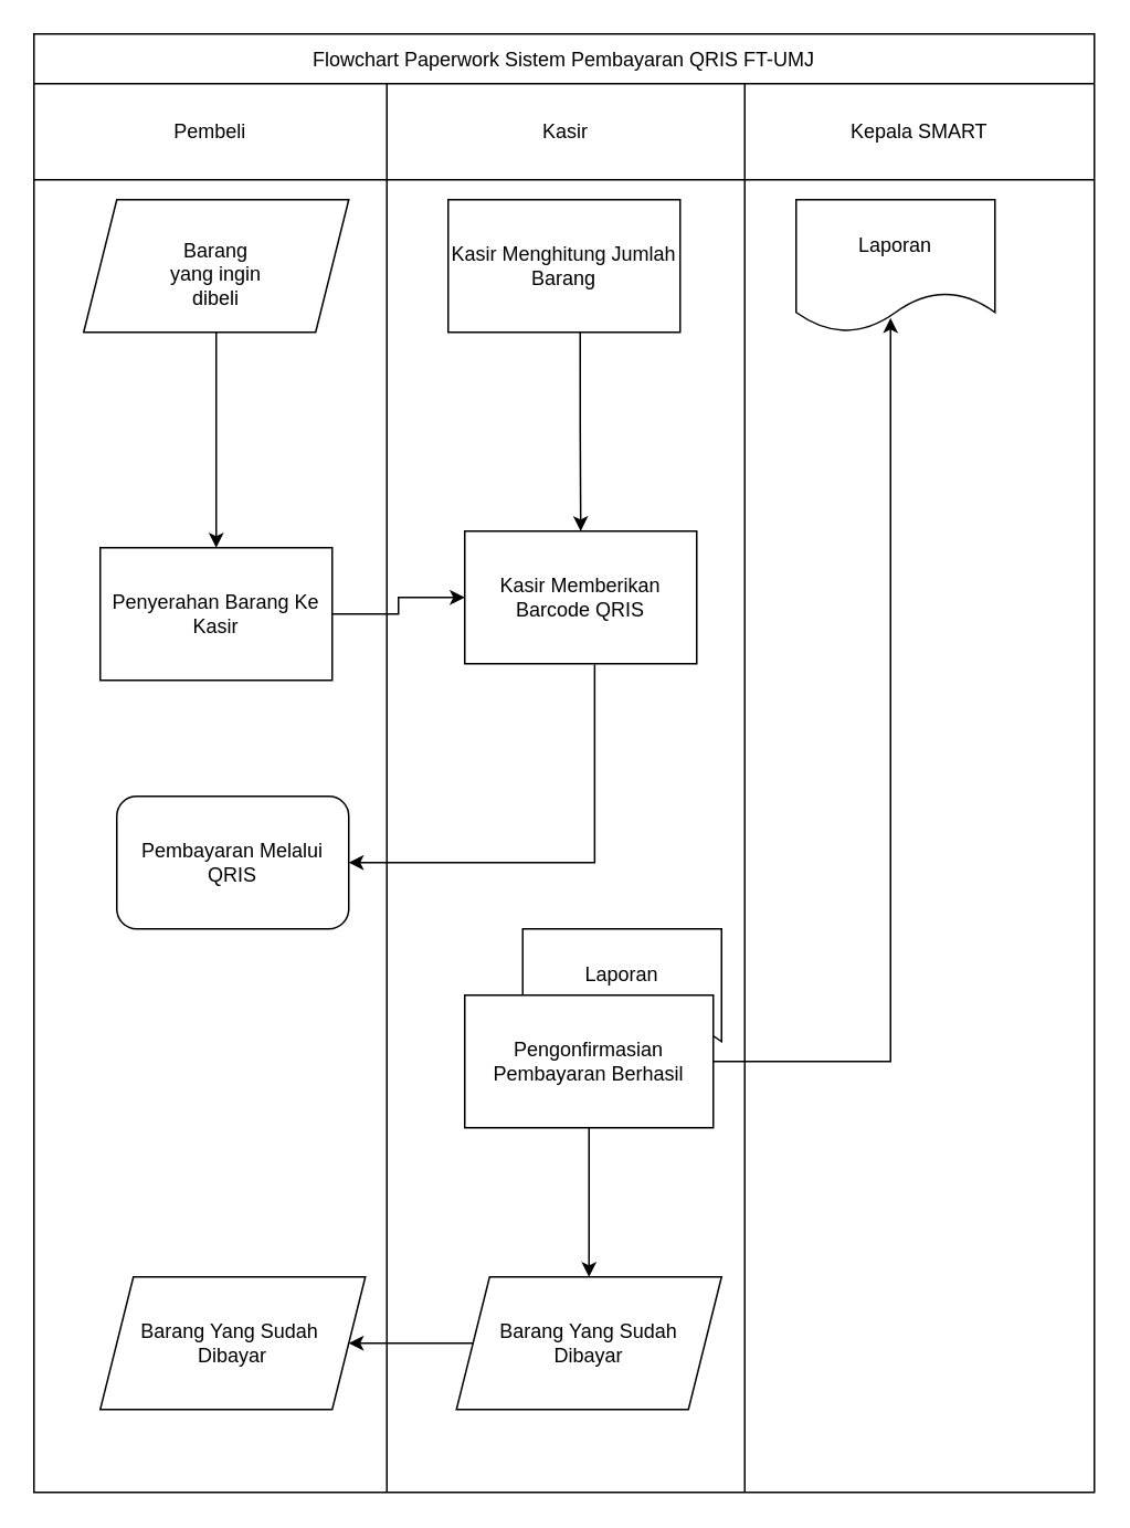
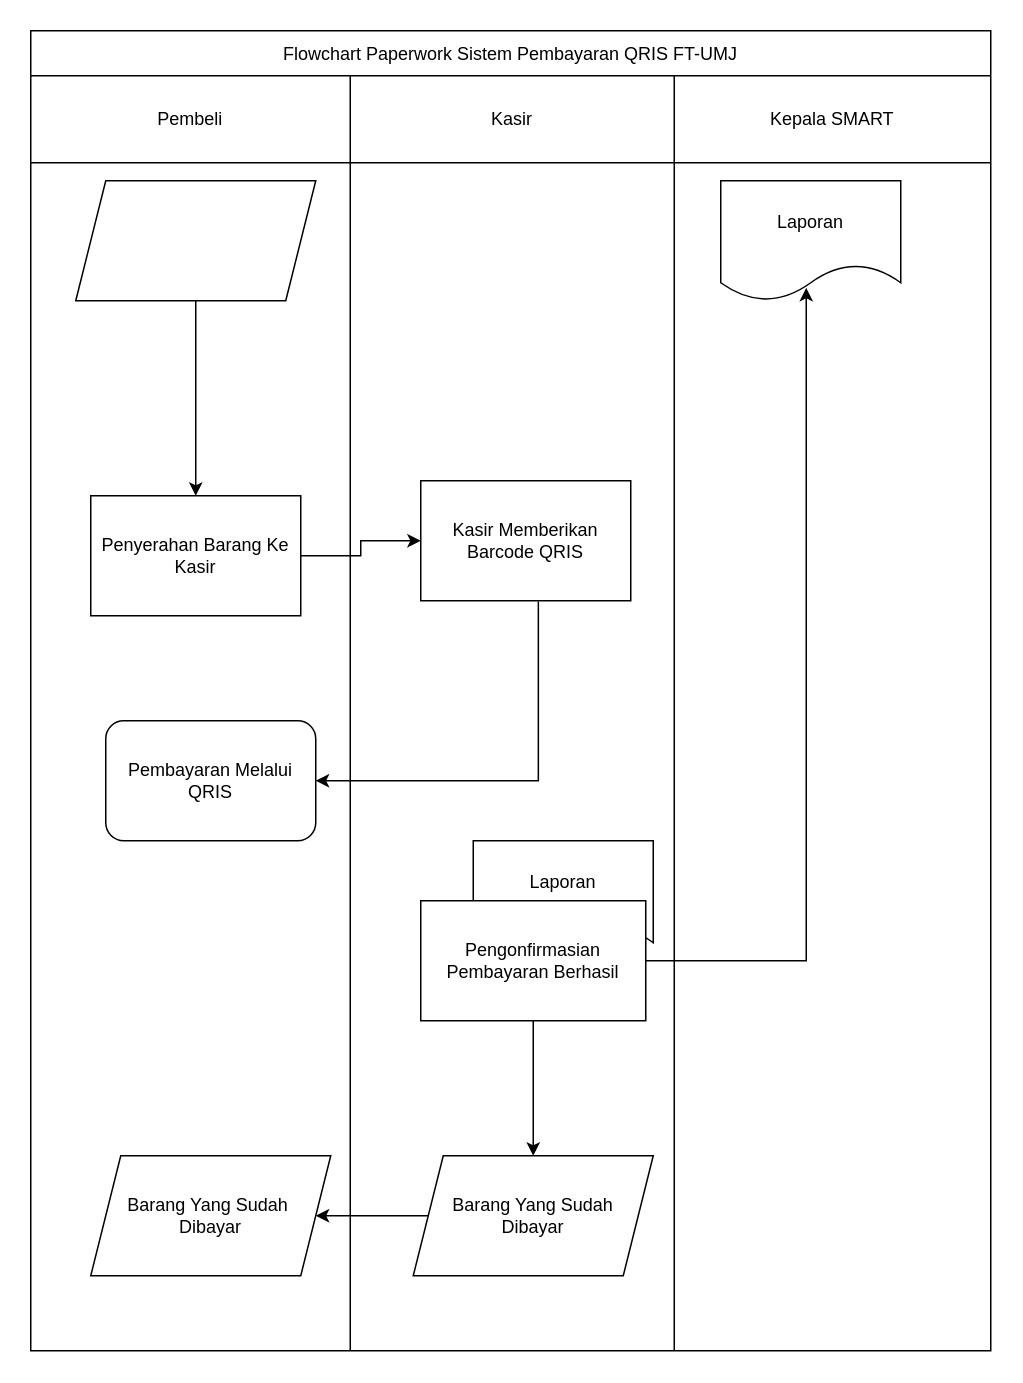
- <mxCell id="17" value="Kasir Menghitung Jumlah Barang" style="rounded=0;whiteSpace=wrap;html=1;" vertex="1" parent="1"><mxGeometry x="270" y="120" width="140" height="80" as="geometry" /></mxCell>
- <mxCell id="13" value="Barang yang ingin dibeli" style="text;html=1;align=center;verticalAlign=middle;whiteSpace=wrap;rounded=0;" vertex="1" parent="1"><mxGeometry x="100" y="150" width="60" height="30" as="geometry" /></mxCell>
- <mxCell id="16" style="edgeStyle=orthogonalEdgeStyle;rounded=0;orthogonalLoop=1;jettySize=auto;html=1;entryX=0.5;entryY=0;entryDx=0;entryDy=0;exitX=0.569;exitY=1;exitDx=0;exitDy=0;exitPerimeter=0;" edge="1" parent="1" source="17" target="21"><mxGeometry relative="1" as="geometry" /></mxCell>
